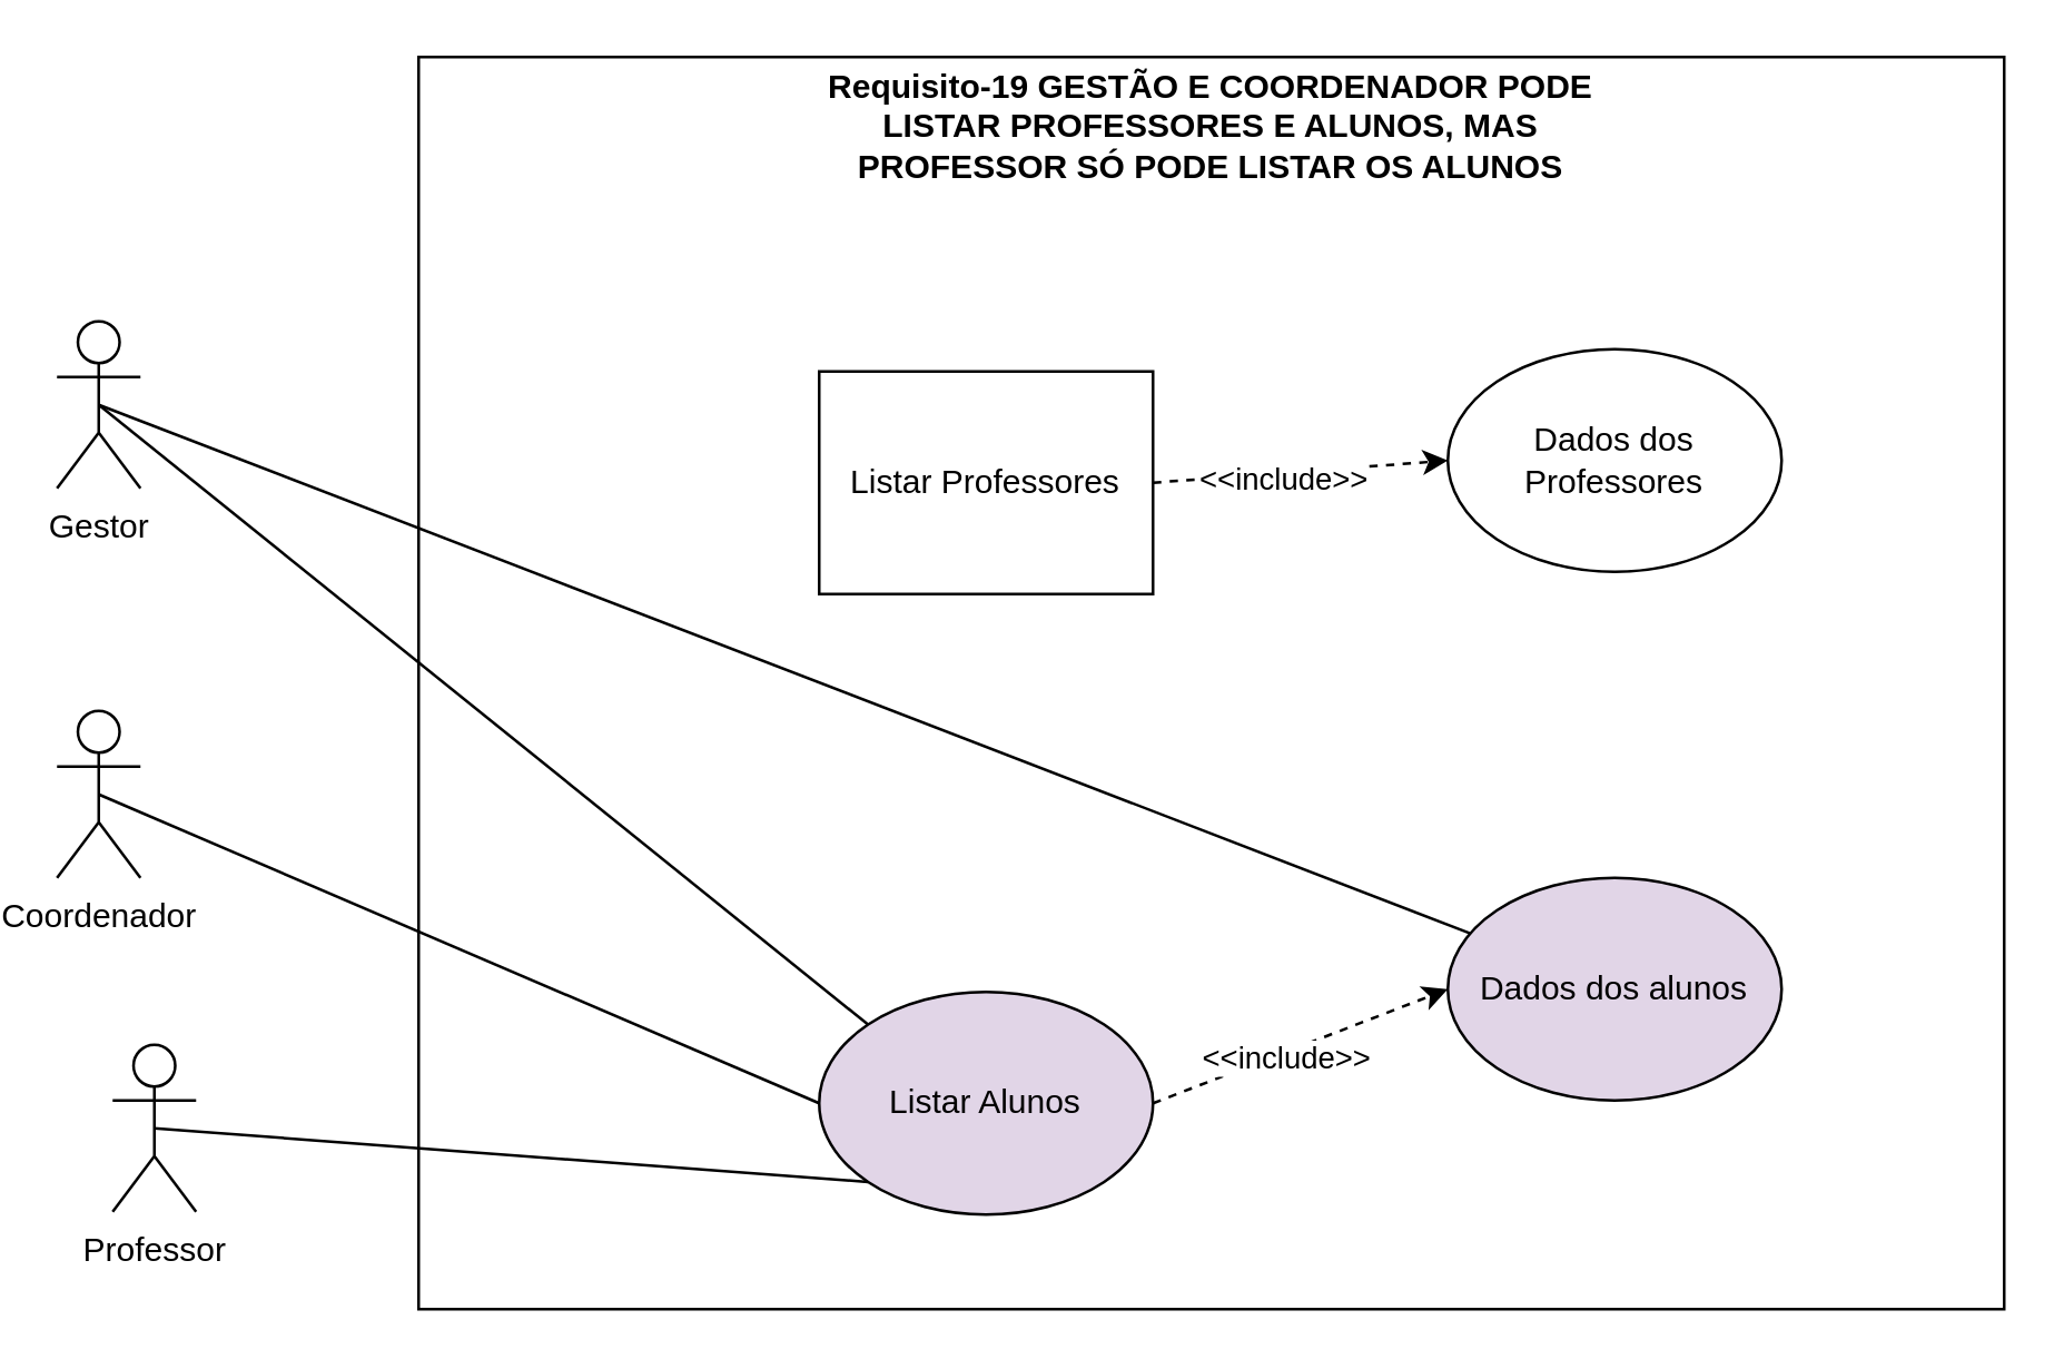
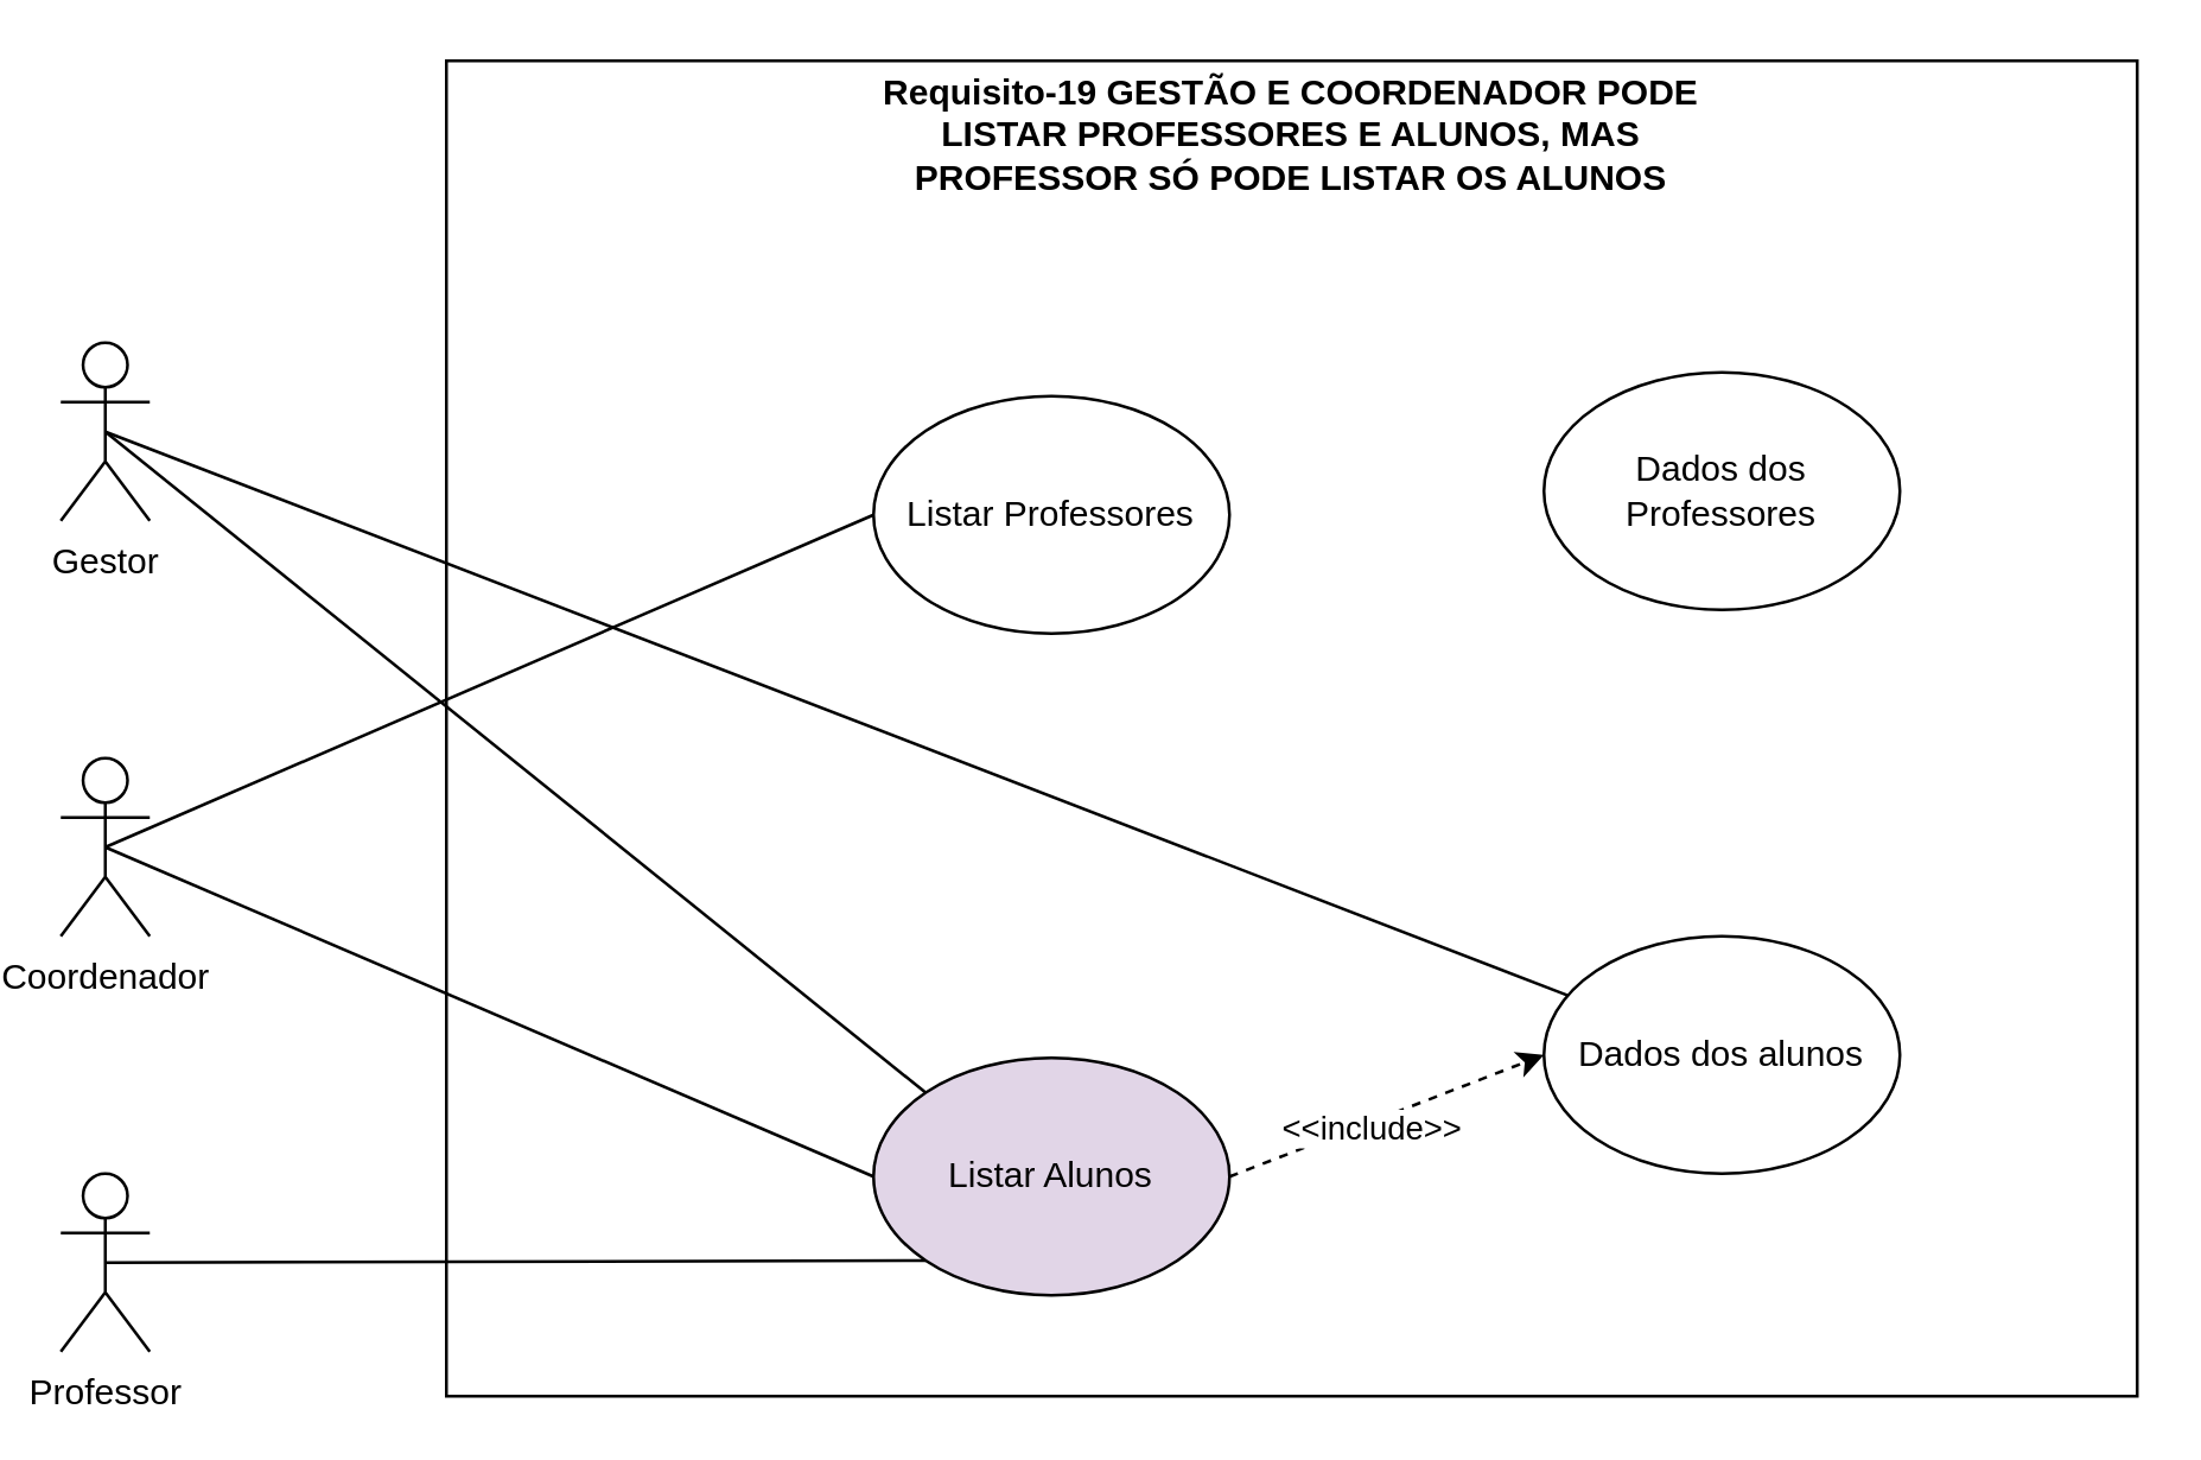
- <mxCell id="17" value="" style="endArrow=classic;html=1;rounded=0;exitX=1;exitY=0.5;exitDx=0;exitDy=0;entryX=0;entryY=0.5;entryDx=0;entryDy=0;dashed=1;" parent="1" source="10" target="14" edge="1"><mxGeometry width="50" height="50" relative="1" as="geometry"><mxPoint x="424" y="406" as="sourcePoint" /><mxPoint x="530" y="365" as="targetPoint" /></mxGeometry></mxCell>
- <mxCell id="18" value="&amp;lt;&amp;lt;include&amp;gt;&amp;gt;" style="edgeLabel;html=1;align=center;verticalAlign=middle;resizable=0;points=[];" parent="17" vertex="1" connectable="0"><mxGeometry x="-0.127" y="-2" relative="1" as="geometry"><mxPoint as="offset" /></mxGeometry></mxCell>
- <mxCell id="10" value="Listar Professores" style="whiteSpace=wrap;html=1;rounded=0;" parent="1" vertex="1"><mxGeometry x="294" y="133" width="120" height="80" as="geometry" /></mxCell>
+ <mxCell id="10" value="Listar Professores" style="ellipse;whiteSpace=wrap;html=1;" parent="1" vertex="1"><mxGeometry x="294" y="133" width="120" height="80" as="geometry" /></mxCell>
+ <mxCell id="12" value="" style="endArrow=none;html=1;rounded=0;exitX=0.5;exitY=0.5;exitDx=0;exitDy=0;exitPerimeter=0;entryX=0;entryY=0.5;entryDx=0;entryDy=0;" parent="1" source="6" target="10" edge="1"><mxGeometry width="50" height="50" relative="1" as="geometry"><mxPoint x="60" y="365" as="sourcePoint" /><mxPoint x="110" y="315" as="targetPoint" /></mxGeometry></mxCell>
- <mxCell id="13" value="Dados dos alunos" style="ellipse;whiteSpace=wrap;html=1;fillColor=#e1d5e7;" parent="1" vertex="1"><mxGeometry x="520" y="315" width="120" height="80" as="geometry" /></mxCell>
+ <mxCell id="13" value="Dados dos alunos" style="ellipse;whiteSpace=wrap;html=1;" parent="1" vertex="1"><mxGeometry x="520" y="315" width="120" height="80" as="geometry" /></mxCell>
- <mxCell id="7" value="Professor" style="shape=umlActor;verticalLabelPosition=bottom;verticalAlign=top;html=1;outlineConnect=0;" parent="1" vertex="1"><mxGeometry x="40" y="375" width="30" height="60" as="geometry" /></mxCell>
+ <mxCell id="7" value="Professor" style="shape=umlActor;verticalLabelPosition=bottom;verticalAlign=top;html=1;outlineConnect=0;" parent="1" vertex="1"><mxGeometry x="20" y="395" width="30" height="60" as="geometry" /></mxCell>
